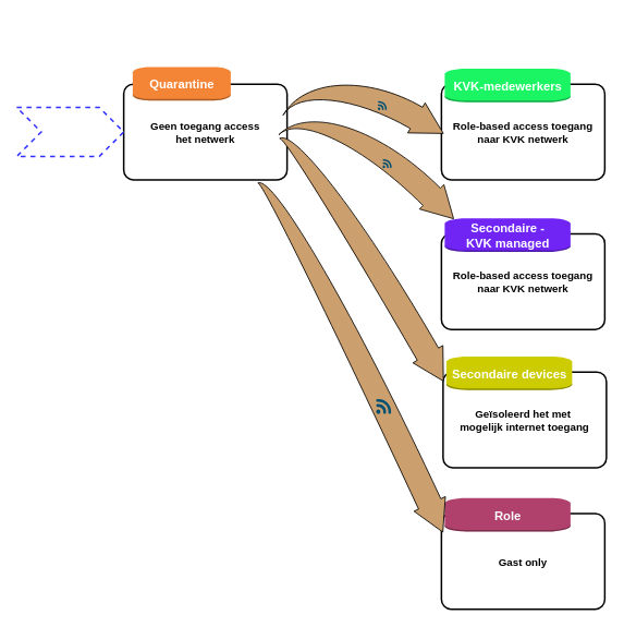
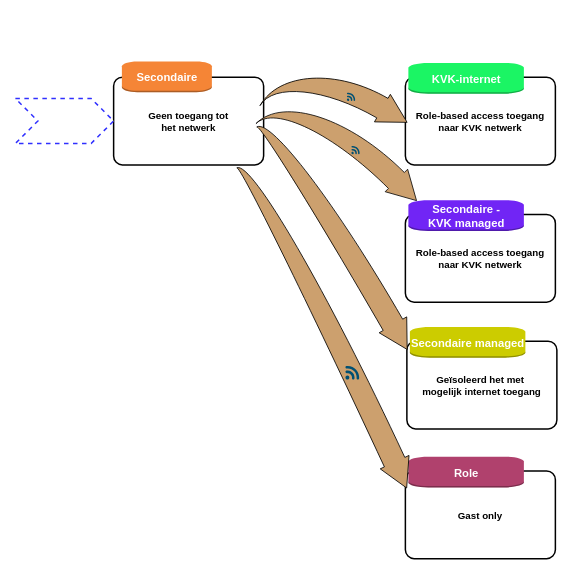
- <mxCell id="3" value="&lt;font color=&quot;#ffffff&quot;&gt;&lt;span style=&quot;font-size: 15px;&quot;&gt;&lt;b&gt;Quarantine&lt;/b&gt;&lt;/span&gt;&lt;/font&gt;" style="dashed=0;html=1;shape=mxgraph.aws3.instance;fillColor=#F58536;gradientColor=none;dashed=0;" parent="1" vertex="1"><mxGeometry x="162" y="81" width="120" height="41" as="geometry" /></mxCell>
+ <mxCell id="3" value="&lt;font color=&quot;#ffffff&quot;&gt;&lt;span style=&quot;font-size: 15px;&quot;&gt;&lt;b&gt;Secondaire&lt;/b&gt;&lt;/span&gt;&lt;/font&gt;" style="dashed=0;html=1;shape=mxgraph.aws3.instance;fillColor=#F58536;gradientColor=none;dashed=0;" parent="1" vertex="1"><mxGeometry x="162" y="81" width="120" height="41" as="geometry" /></mxCell>
- <mxCell id="9" value="&lt;font color=&quot;#ffffff&quot;&gt;&lt;span style=&quot;font-size: 15px;&quot;&gt;&lt;b&gt;KVK-medewerkers&lt;/b&gt;&lt;/span&gt;&lt;/font&gt;" style="dashed=0;html=1;shape=mxgraph.aws3.instance;fillColor=#1BF564;gradientColor=none;dashed=0;" parent="7" vertex="1"><mxGeometry x="4" width="154" height="41" as="geometry" /></mxCell>
+ <mxCell id="9" value="&lt;font color=&quot;#ffffff&quot;&gt;&lt;span style=&quot;font-size: 15px;&quot;&gt;&lt;b&gt;KVK-internet&lt;/b&gt;&lt;/span&gt;&lt;/font&gt;" style="dashed=0;html=1;shape=mxgraph.aws3.instance;fillColor=#1BF564;gradientColor=none;dashed=0;" parent="7" vertex="1"><mxGeometry x="4" width="154" height="41" as="geometry" /></mxCell>
- <mxCell id="2" value="Geen toegang access&#10;het netwerk" style="rounded=1;arcSize=10;dashed=0;fillColor=none;gradientColor=none;strokeWidth=2;fontSize=13;fontStyle=1" parent="1" vertex="1"><mxGeometry x="151" y="102" width="200" height="117" as="geometry" /></mxCell>
+ <mxCell id="2" value="Geen toegang tot&#10;het netwerk" style="rounded=1;arcSize=10;dashed=0;fillColor=none;gradientColor=none;strokeWidth=2;fontSize=13;fontStyle=1" parent="1" vertex="1"><mxGeometry x="151" y="102" width="200" height="117" as="geometry" /></mxCell>
- <mxCell id="19" value="&lt;font color=&quot;#ffffff&quot;&gt;&lt;span style=&quot;font-size: 15px;&quot;&gt;&lt;b&gt;Secondaire devices&lt;br&gt;&lt;/b&gt;&lt;/span&gt;&lt;/font&gt;" style="dashed=0;html=1;shape=mxgraph.aws3.instance;fillColor=#CCCC00;gradientColor=none;dashed=0;" vertex="1" parent="17"><mxGeometry x="4" width="154" height="41" as="geometry" /></mxCell>
+ <mxCell id="19" value="&lt;font color=&quot;#ffffff&quot;&gt;&lt;span style=&quot;font-size: 15px;&quot;&gt;&lt;b&gt;Secondaire managed&lt;br&gt;&lt;/b&gt;&lt;/span&gt;&lt;/font&gt;" style="dashed=0;html=1;shape=mxgraph.aws3.instance;fillColor=#CCCC00;gradientColor=none;dashed=0;" vertex="1" parent="17"><mxGeometry x="4" width="154" height="41" as="geometry" /></mxCell>
